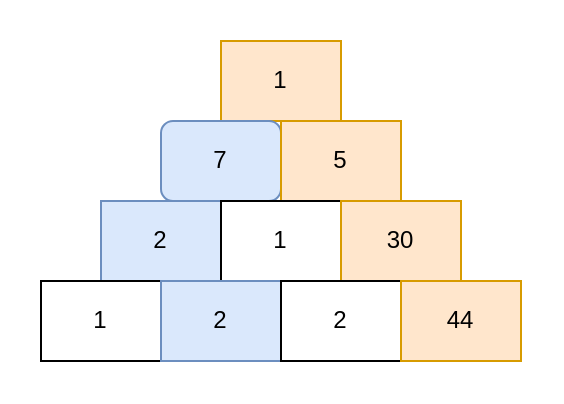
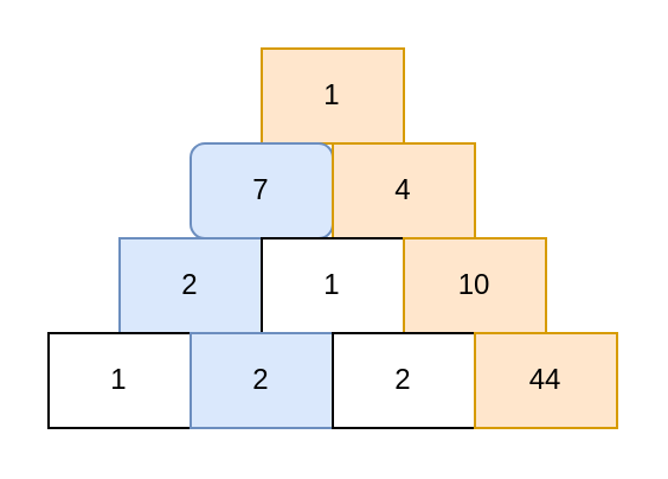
- <mxCell id="4" value="5" style="rounded=0;whiteSpace=wrap;html=1;fillColor=#ffe6cc;strokeColor=#d79b00;" vertex="1" parent="1"><mxGeometry x="140" y="60" width="60" height="40" as="geometry" /></mxCell>
+ <mxCell id="4" value="4" style="rounded=0;whiteSpace=wrap;html=1;fillColor=#ffe6cc;strokeColor=#d79b00;" vertex="1" parent="1"><mxGeometry x="140" y="60" width="60" height="40" as="geometry" /></mxCell>
- <mxCell id="7" value="30" style="rounded=0;whiteSpace=wrap;html=1;fillColor=#ffe6cc;strokeColor=#d79b00;" vertex="1" parent="1"><mxGeometry x="170" y="100" width="60" height="40" as="geometry" /></mxCell>
+ <mxCell id="7" value="10" style="rounded=0;whiteSpace=wrap;html=1;fillColor=#ffe6cc;strokeColor=#d79b00;" vertex="1" parent="1"><mxGeometry x="170" y="100" width="60" height="40" as="geometry" /></mxCell>
